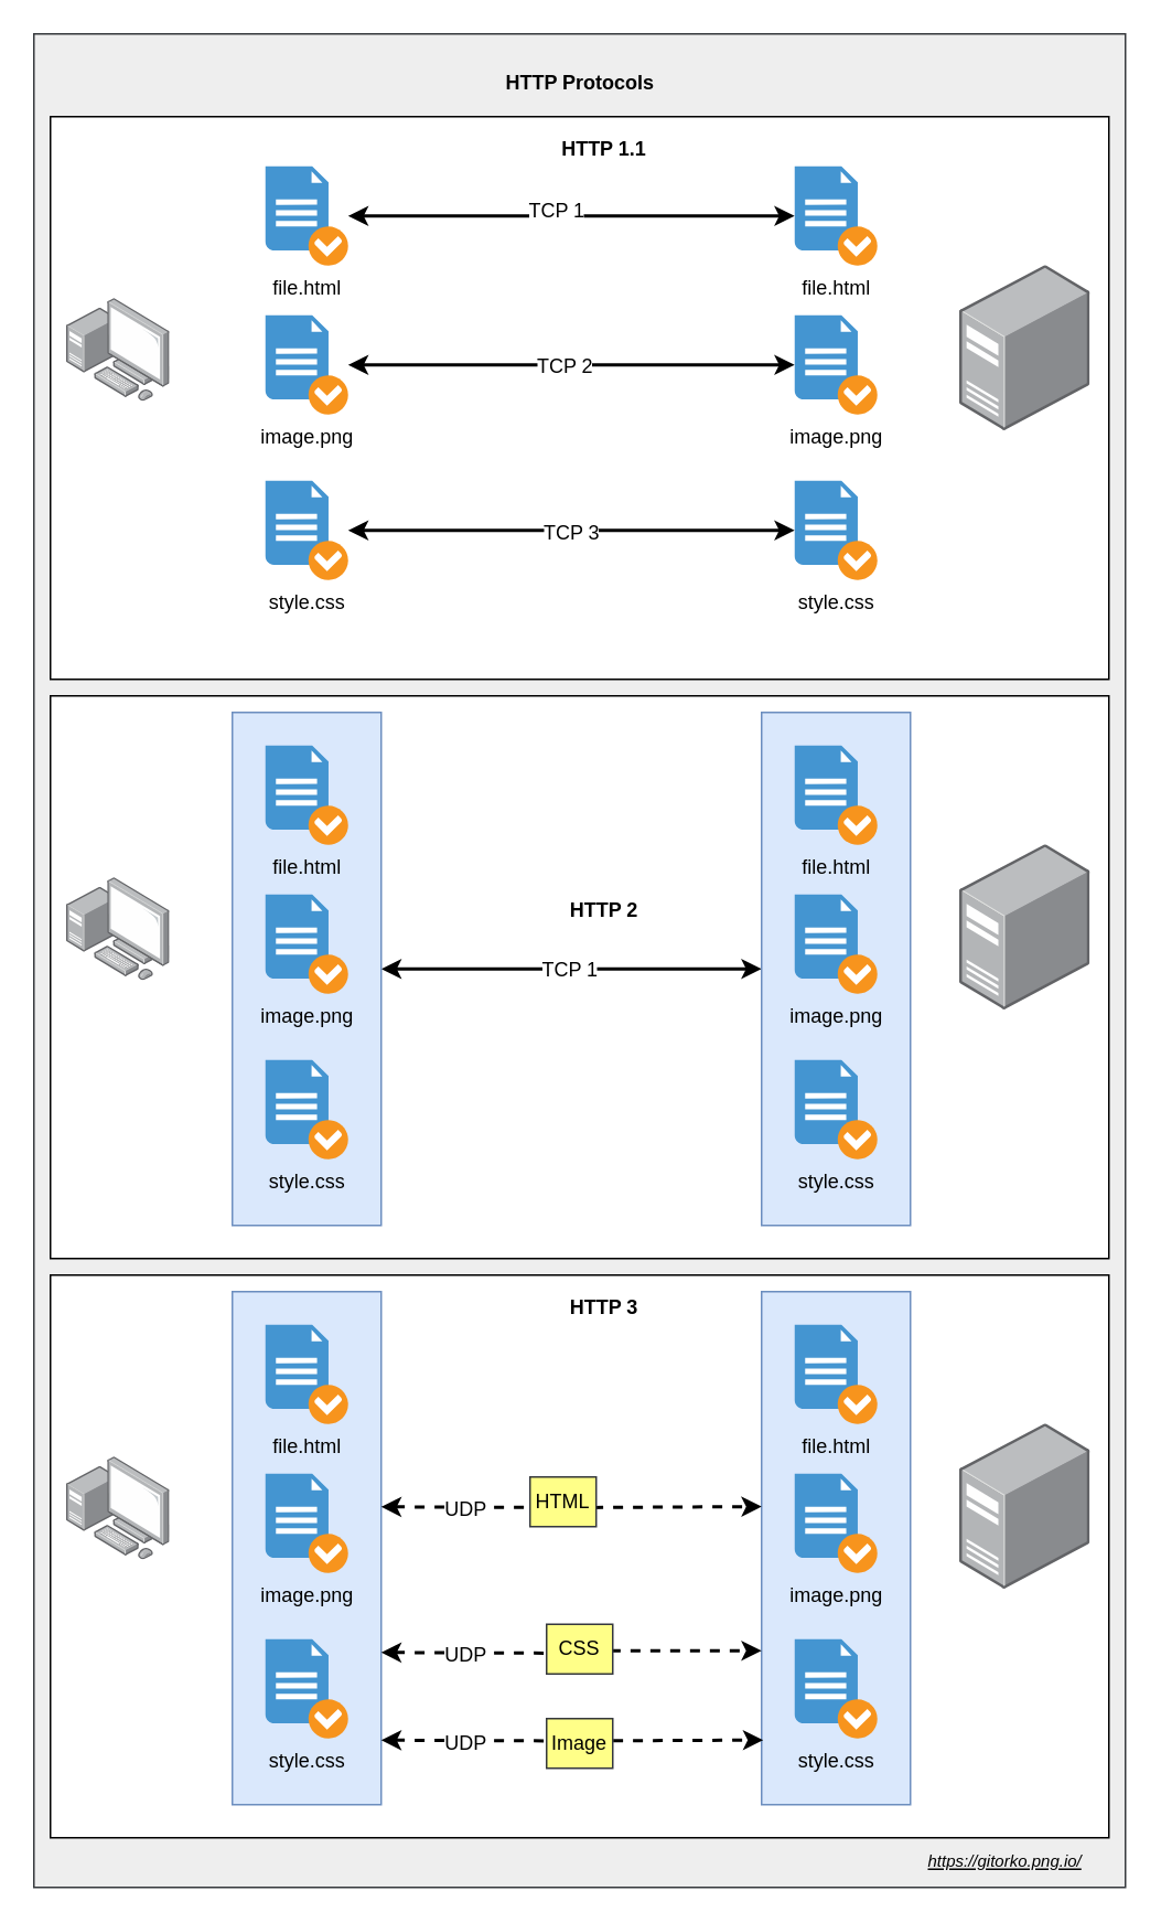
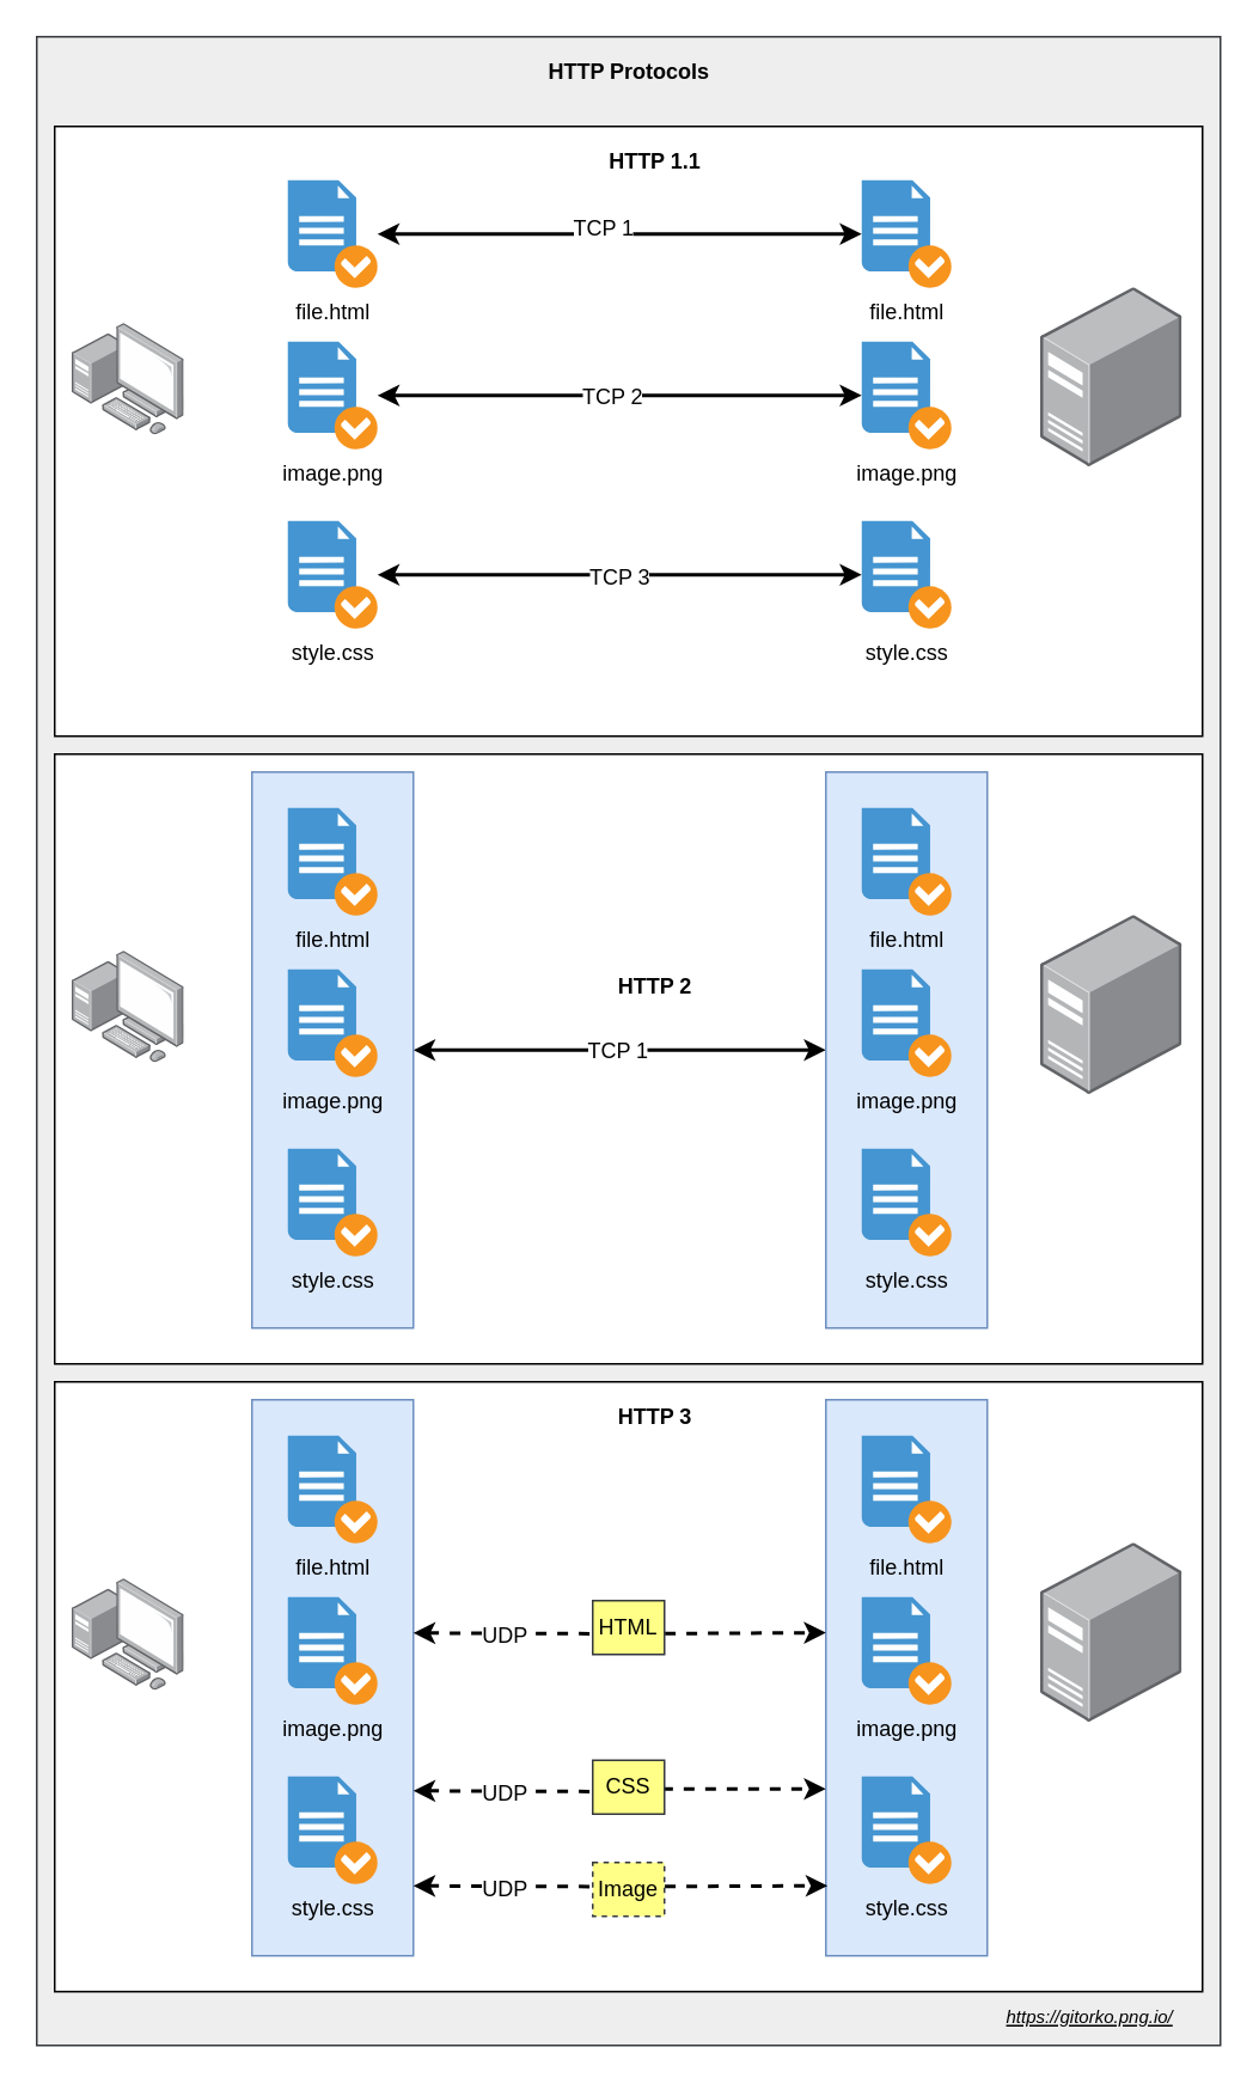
- <mxCell id="58" value="HTTP Protocols" style="text;html=1;strokeColor=none;fillColor=none;align=center;verticalAlign=middle;whiteSpace=wrap;rounded=0;fontStyle=1" vertex="1" parent="1"><mxGeometry x="277.5" y="40" width="145" height="20" as="geometry" /></mxCell>
+ <mxCell id="58" value="HTTP Protocols" style="text;html=1;strokeColor=none;fillColor=none;align=center;verticalAlign=middle;whiteSpace=wrap;rounded=0;fontStyle=1" vertex="1" parent="1"><mxGeometry x="277.5" y="30" width="145" height="20" as="geometry" /></mxCell>
- <mxCell id="51" value="HTML" style="rounded=0;whiteSpace=wrap;html=1;fillColor=#ffff88;strokeColor=#36393d;" vertex="1" parent="1"><mxGeometry x="320" y="892" width="40" height="30" as="geometry" /></mxCell>
+ <mxCell id="51" value="HTML" style="rounded=0;whiteSpace=wrap;html=1;fillColor=#ffff88;strokeColor=#36393d;" vertex="1" parent="1"><mxGeometry x="330" y="892" width="40" height="30" as="geometry" /></mxCell>
- <mxCell id="57" value="Image" style="rounded=0;whiteSpace=wrap;html=1;fillColor=#ffff88;strokeColor=#36393d;" vertex="1" parent="1"><mxGeometry x="330" y="1038" width="40" height="30" as="geometry" /></mxCell>
+ <mxCell id="57" value="Image" style="rounded=0;whiteSpace=wrap;html=1;fillColor=#ffff88;strokeColor=#36393d;dashed=1;" vertex="1" parent="1"><mxGeometry x="330" y="1038" width="40" height="30" as="geometry" /></mxCell>
